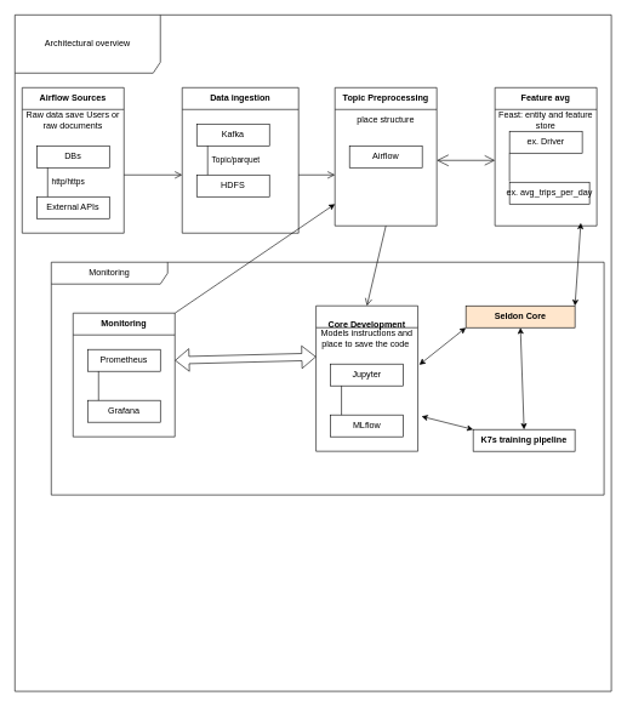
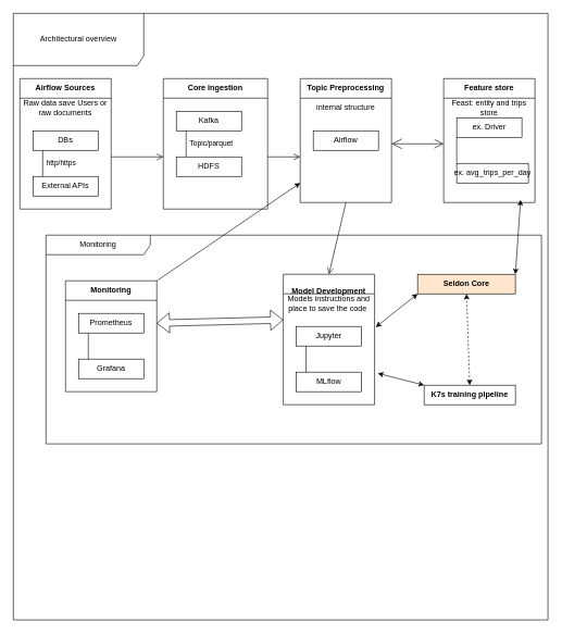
- <mxCell id="9" value="Data ingestion" style="swimlane;fontStyle=1;align=center;verticalAlign=top;childLayout=stackLayout;horizontal=1;startSize=30;horizontalStack=0;resizeParent=1;resizeParentMax=0;resizeLast=0;collapsible=0;marginBottom=0;html=1;whiteSpace=wrap;" vertex="1" parent="2"><mxGeometry x="230" y="100" width="160" height="200" as="geometry" /></mxCell>
+ <mxCell id="9" value="Core ingestion" style="swimlane;fontStyle=1;align=center;verticalAlign=top;childLayout=stackLayout;horizontal=1;startSize=30;horizontalStack=0;resizeParent=1;resizeParentMax=0;resizeLast=0;collapsible=0;marginBottom=0;html=1;whiteSpace=wrap;" vertex="1" parent="2"><mxGeometry x="230" y="100" width="160" height="200" as="geometry" /></mxCell>
- <mxCell id="20" value="Feature avg" style="swimlane;fontStyle=1;align=center;verticalAlign=top;childLayout=stackLayout;horizontal=1;startSize=30;horizontalStack=0;resizeParent=1;resizeParentMax=0;resizeLast=0;collapsible=0;marginBottom=0;html=1;whiteSpace=wrap;" vertex="1" parent="2"><mxGeometry x="660" y="100" width="140" height="190" as="geometry" /></mxCell>
+ <mxCell id="20" value="Feature store" style="swimlane;fontStyle=1;align=center;verticalAlign=top;childLayout=stackLayout;horizontal=1;startSize=30;horizontalStack=0;resizeParent=1;resizeParentMax=0;resizeLast=0;collapsible=0;marginBottom=0;html=1;whiteSpace=wrap;" vertex="1" parent="2"><mxGeometry x="660" y="100" width="140" height="190" as="geometry" /></mxCell>
- <mxCell id="15" value="place structure" style="html=1;strokeColor=none;fillColor=none;align=center;verticalAlign=middle;spacingLeft=4;spacingRight=4;rotatable=0;points=[[0,0.5],[1,0.5]];resizeWidth=1;whiteSpace=wrap;" vertex="1" parent="14"><mxGeometry y="30" width="140" height="30" as="geometry" /></mxCell>
+ <mxCell id="15" value="internal structure" style="html=1;strokeColor=none;fillColor=none;align=center;verticalAlign=middle;spacingLeft=4;spacingRight=4;rotatable=0;points=[[0,0.5],[1,0.5]];resizeWidth=1;whiteSpace=wrap;" vertex="1" parent="14"><mxGeometry y="30" width="140" height="30" as="geometry" /></mxCell>
- <mxCell id="21" value="Feast: entity and feature store" style="html=1;strokeColor=none;fillColor=none;align=center;verticalAlign=middle;spacingLeft=4;spacingRight=4;rotatable=0;points=[[0,0.5],[1,0.5]];resizeWidth=1;whiteSpace=wrap;" vertex="1" parent="20"><mxGeometry y="30" width="140" height="30" as="geometry" /></mxCell>
+ <mxCell id="21" value="Feast: entity and trips store" style="html=1;strokeColor=none;fillColor=none;align=center;verticalAlign=middle;spacingLeft=4;spacingRight=4;rotatable=0;points=[[0,0.5],[1,0.5]];resizeWidth=1;whiteSpace=wrap;" vertex="1" parent="20"><mxGeometry y="30" width="140" height="30" as="geometry" /></mxCell>
- <mxCell id="29" value="&lt;p style=&quot;white-space-collapse: preserve;&quot; dir=&quot;auto&quot;&gt;Core Development&lt;/p&gt;" style="swimlane;fontStyle=1;align=center;verticalAlign=top;childLayout=stackLayout;horizontal=1;startSize=30;horizontalStack=0;resizeParent=1;resizeParentMax=0;resizeLast=0;collapsible=0;marginBottom=0;html=1;whiteSpace=wrap;" vertex="1" parent="28"><mxGeometry x="364" y="60" width="140" height="200" as="geometry" /></mxCell>
+ <mxCell id="29" value="&lt;p style=&quot;white-space-collapse: preserve;&quot; dir=&quot;auto&quot;&gt;Model Development&lt;/p&gt;" style="swimlane;fontStyle=1;align=center;verticalAlign=top;childLayout=stackLayout;horizontal=1;startSize=30;horizontalStack=0;resizeParent=1;resizeParentMax=0;resizeLast=0;collapsible=0;marginBottom=0;html=1;whiteSpace=wrap;" vertex="1" parent="28"><mxGeometry x="364" y="60" width="140" height="200" as="geometry" /></mxCell>
- <mxCell id="38" value="" style="endArrow=classic;startArrow=classic;html=1;rounded=0;exitX=0.5;exitY=0;exitDx=0;exitDy=0;entryX=0.5;entryY=1;entryDx=0;entryDy=0;" edge="1" parent="28" source="35" target="36"><mxGeometry width="50" height="50" relative="1" as="geometry"><mxPoint x="610" y="140" as="sourcePoint" /><mxPoint x="660" y="90" as="targetPoint" /></mxGeometry></mxCell>
+ <mxCell id="38" value="" style="endArrow=classic;startArrow=classic;html=1;rounded=0;exitX=0.5;exitY=0;exitDx=0;exitDy=0;entryX=0.5;entryY=1;entryDx=0;entryDy=0;dashed=1;" edge="1" parent="28" source="35" target="36"><mxGeometry width="50" height="50" relative="1" as="geometry"><mxPoint x="610" y="140" as="sourcePoint" /><mxPoint x="660" y="90" as="targetPoint" /></mxGeometry></mxCell>
